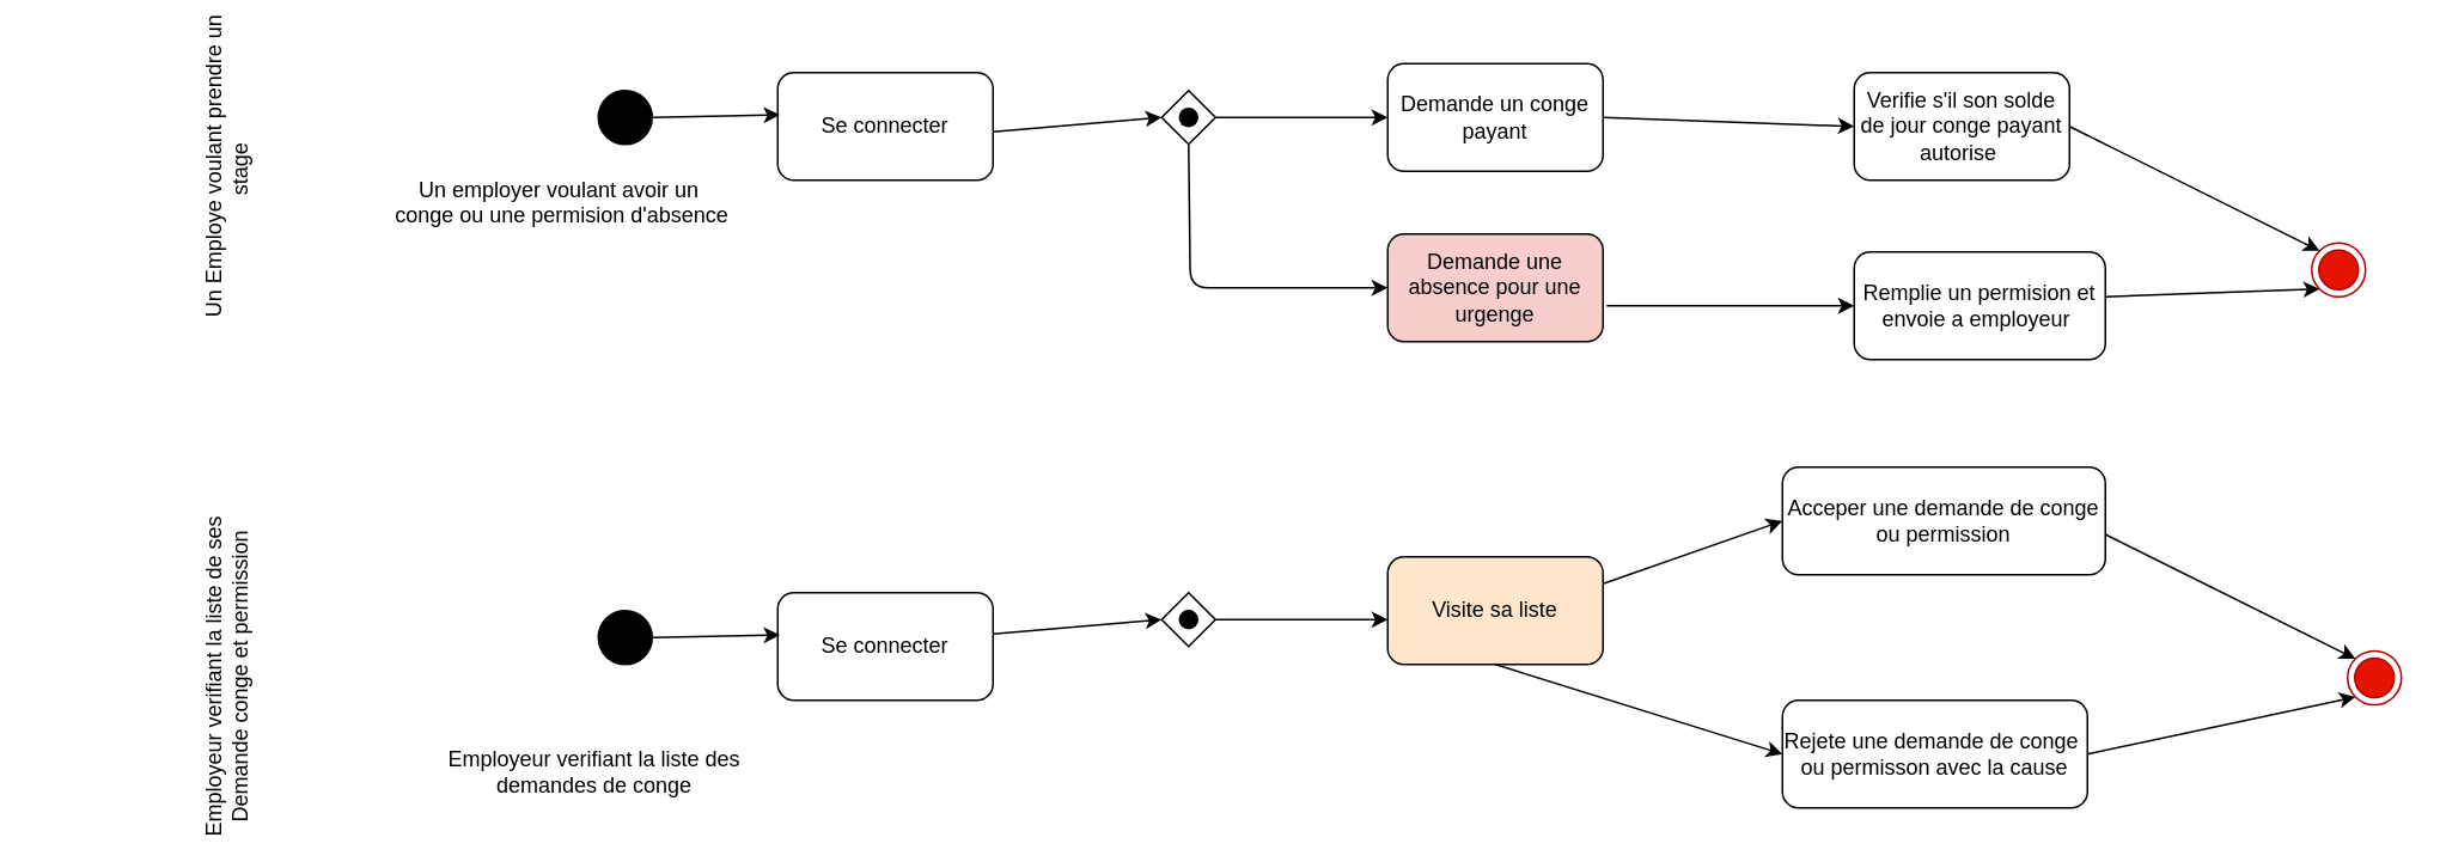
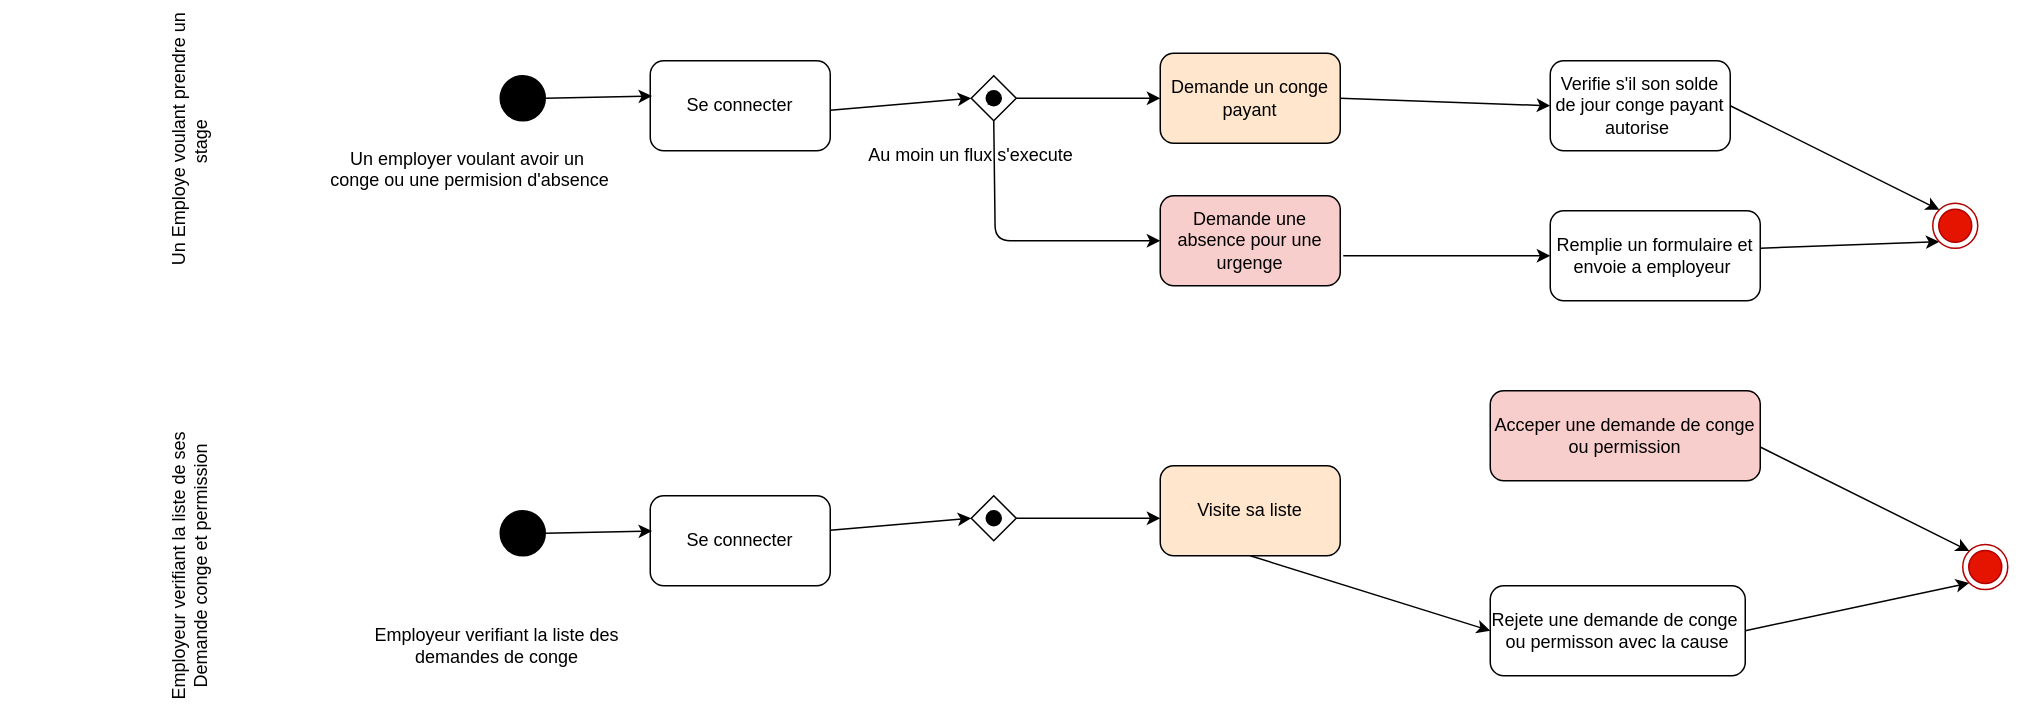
- <mxCell id="15" value="Demande un conge payant" style="rounded=1;whiteSpace=wrap;html=1;" vertex="1" parent="1"><mxGeometry x="773" y="20" width="120" height="60" as="geometry" /></mxCell>
+ <mxCell id="15" value="Demande un conge payant" style="rounded=1;whiteSpace=wrap;html=1;fillColor=#ffe6cc;" vertex="1" parent="1"><mxGeometry x="773" y="20" width="120" height="60" as="geometry" /></mxCell>
+ <mxCell id="11" value="Au moin un flux s'execute" style="text;html=1;align=center;verticalAlign=middle;whiteSpace=wrap;rounded=0;" vertex="1" parent="1"><mxGeometry x="574" y="78" width="146" height="20" as="geometry" /></mxCell>
- <mxCell id="18" value="Remplie un permision et envoie a employeur&amp;nbsp;" style="rounded=1;whiteSpace=wrap;html=1;" vertex="1" parent="1"><mxGeometry x="1033" y="125" width="140" height="60" as="geometry" /></mxCell>
+ <mxCell id="18" value="Remplie un formulaire et envoie a employeur&amp;nbsp;" style="rounded=1;whiteSpace=wrap;html=1;" vertex="1" parent="1"><mxGeometry x="1033" y="125" width="140" height="60" as="geometry" /></mxCell>
- <mxCell id="37" value="Acceper une demande de conge ou permission" style="rounded=1;whiteSpace=wrap;html=1;" vertex="1" parent="1"><mxGeometry x="993" y="245" width="180" height="60" as="geometry" /></mxCell>
+ <mxCell id="37" value="Acceper une demande de conge ou permission" style="rounded=1;whiteSpace=wrap;html=1;fillColor=#f8cecc;" vertex="1" parent="1"><mxGeometry x="993" y="245" width="180" height="60" as="geometry" /></mxCell>
- <mxCell id="34" style="edgeStyle=none;html=1;exitX=1;exitY=0.25;exitDx=0;exitDy=0;entryX=0;entryY=0.5;entryDx=0;entryDy=0;" edge="1" parent="1" source="35" target="37"><mxGeometry relative="1" as="geometry" /></mxCell>
